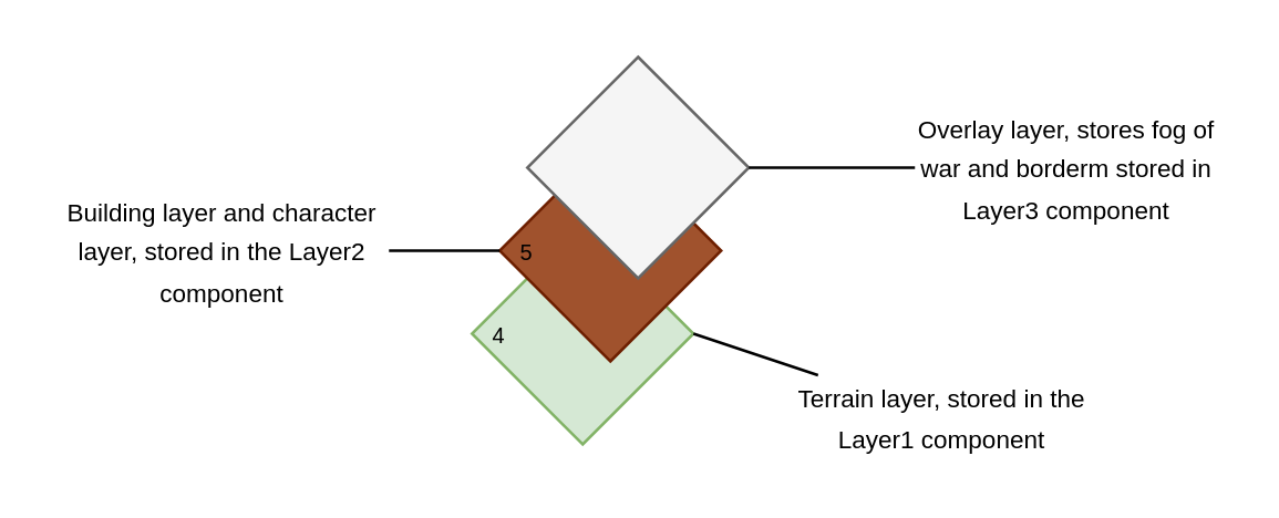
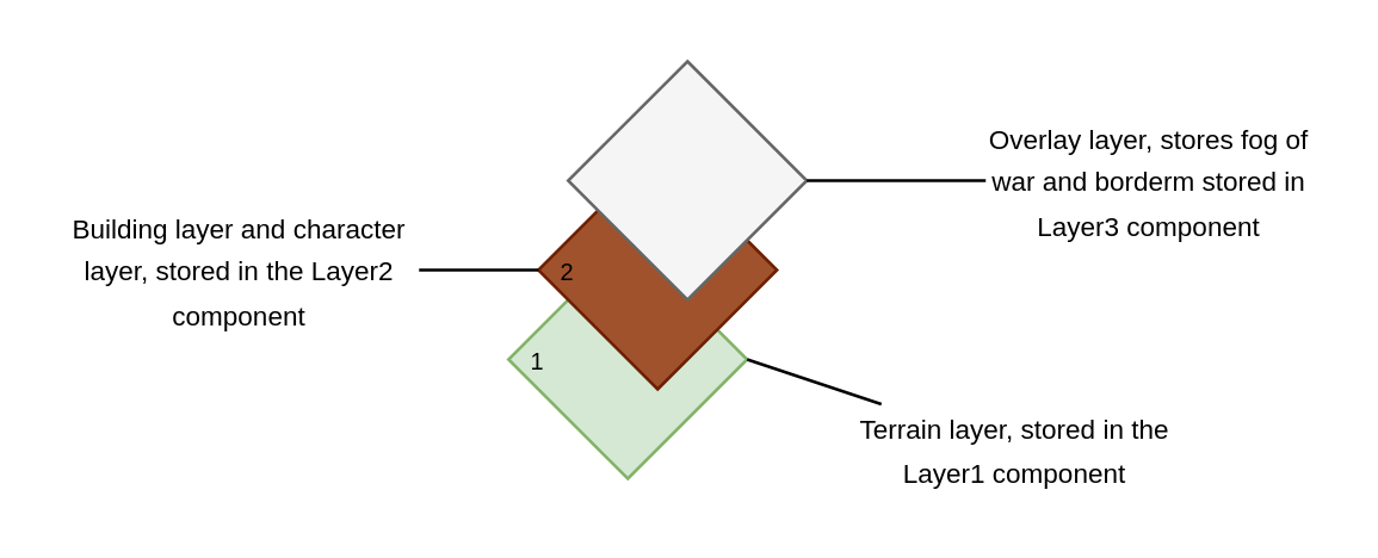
- <mxCell id="12" value="&lt;font style=&quot;font-size: 8px&quot;&gt;5&lt;/font&gt;" style="text;html=1;strokeColor=none;fillColor=none;align=center;verticalAlign=middle;whiteSpace=wrap;rounded=0;" vertex="1" parent="1"><mxGeometry x="180" y="80" width="20" height="20" as="geometry" /></mxCell>
+ <mxCell id="12" value="&lt;font style=&quot;font-size: 8px&quot;&gt;2&lt;/font&gt;" style="text;html=1;strokeColor=none;fillColor=none;align=center;verticalAlign=middle;whiteSpace=wrap;rounded=0;" vertex="1" parent="1"><mxGeometry x="180" y="80" width="20" height="20" as="geometry" /></mxCell>
- <mxCell id="11" value="&lt;font style=&quot;font-size: 8px&quot;&gt;4&lt;/font&gt;" style="text;html=1;strokeColor=none;fillColor=none;align=center;verticalAlign=middle;whiteSpace=wrap;rounded=0;" vertex="1" parent="1"><mxGeometry x="170" y="110" width="20" height="20" as="geometry" /></mxCell>
+ <mxCell id="11" value="&lt;font style=&quot;font-size: 8px&quot;&gt;1&lt;/font&gt;" style="text;html=1;strokeColor=none;fillColor=none;align=center;verticalAlign=middle;whiteSpace=wrap;rounded=0;" vertex="1" parent="1"><mxGeometry x="170" y="110" width="20" height="20" as="geometry" /></mxCell>
